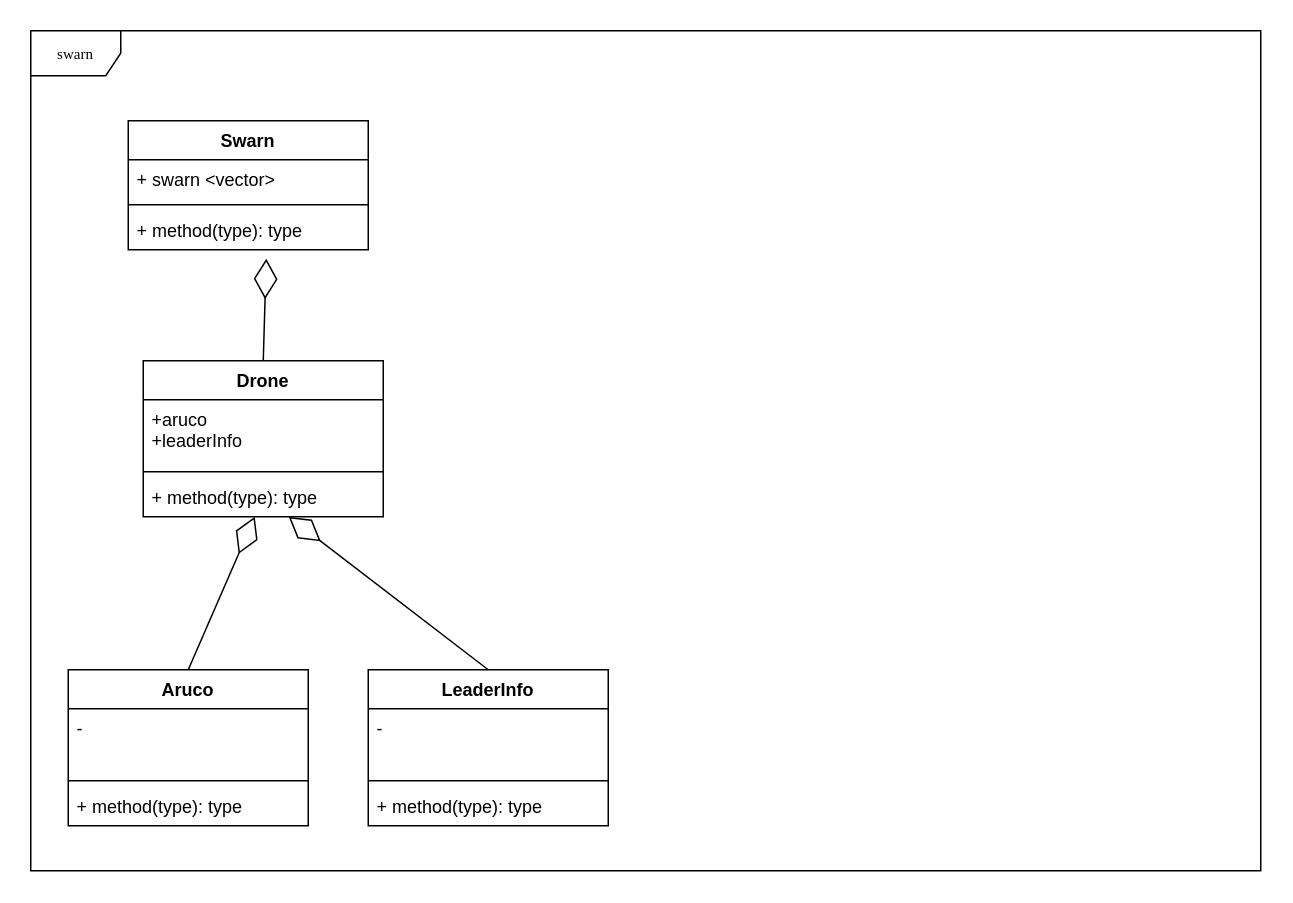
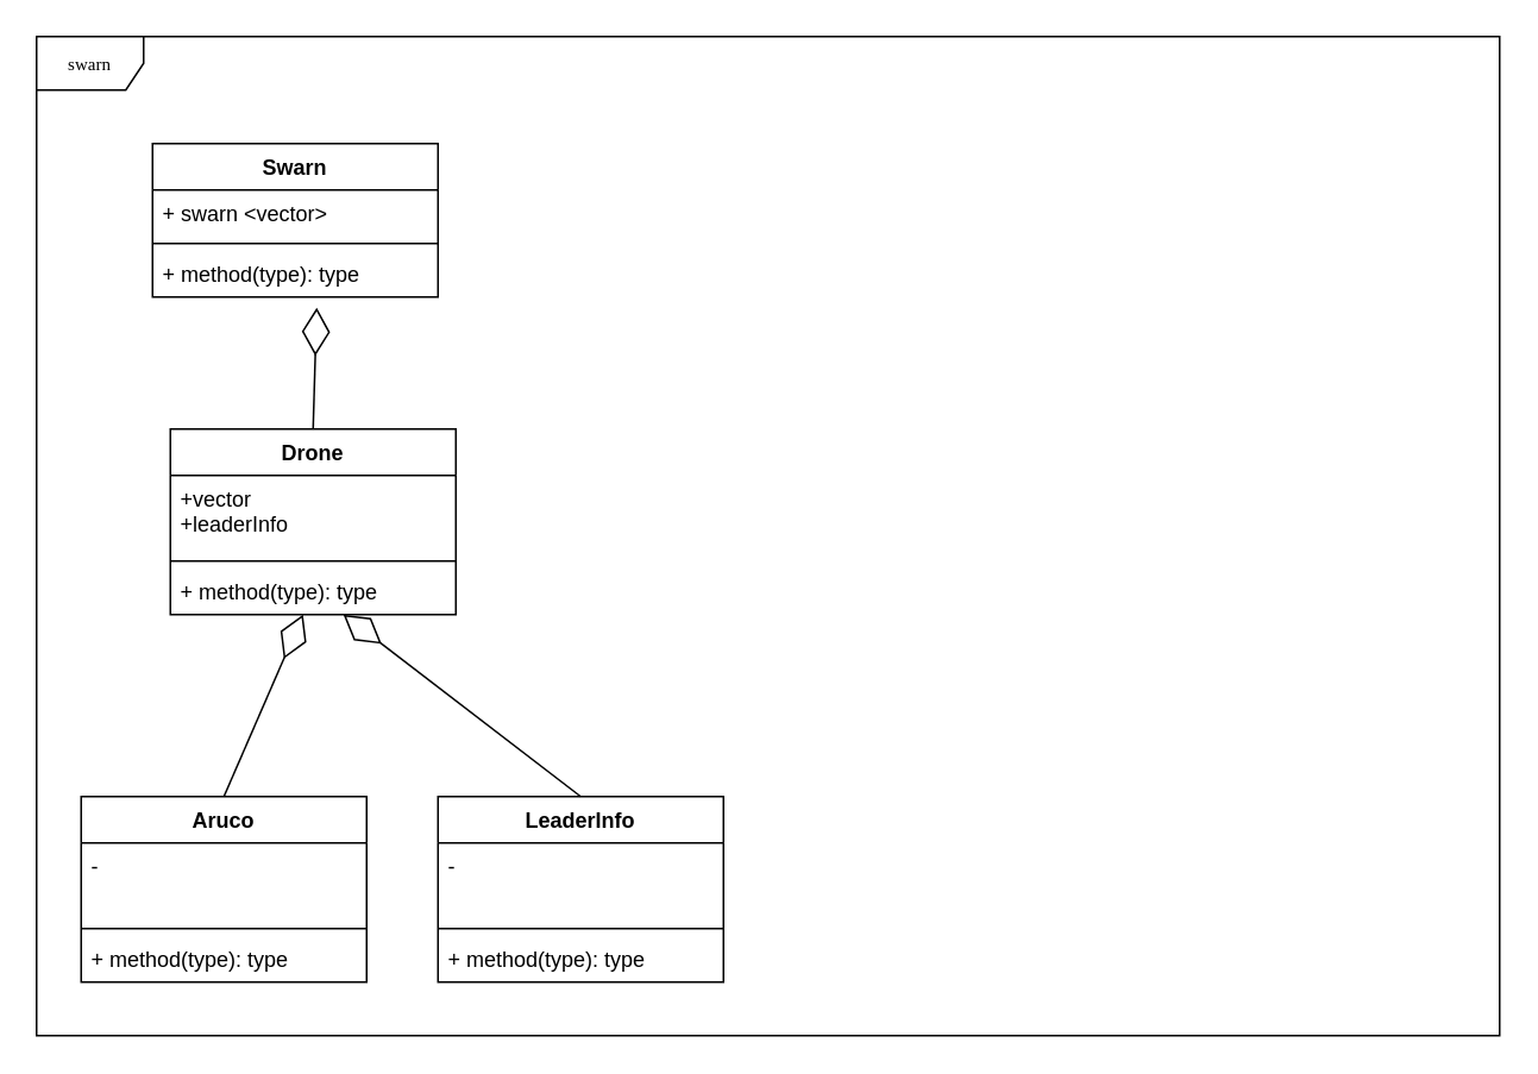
- <mxCell id="8" value="+aruco&#10;+leaderInfo" style="text;strokeColor=none;fillColor=none;align=left;verticalAlign=top;spacingLeft=4;spacingRight=4;overflow=hidden;rotatable=0;points=[[0,0.5],[1,0.5]];portConstraint=eastwest;" vertex="1" parent="7"><mxGeometry y="26" width="160" height="44" as="geometry" /></mxCell>
+ <mxCell id="8" value="+vector&#10;+leaderInfo" style="text;strokeColor=none;fillColor=none;align=left;verticalAlign=top;spacingLeft=4;spacingRight=4;overflow=hidden;rotatable=0;points=[[0,0.5],[1,0.5]];portConstraint=eastwest;" vertex="1" parent="7"><mxGeometry y="26" width="160" height="44" as="geometry" /></mxCell>
